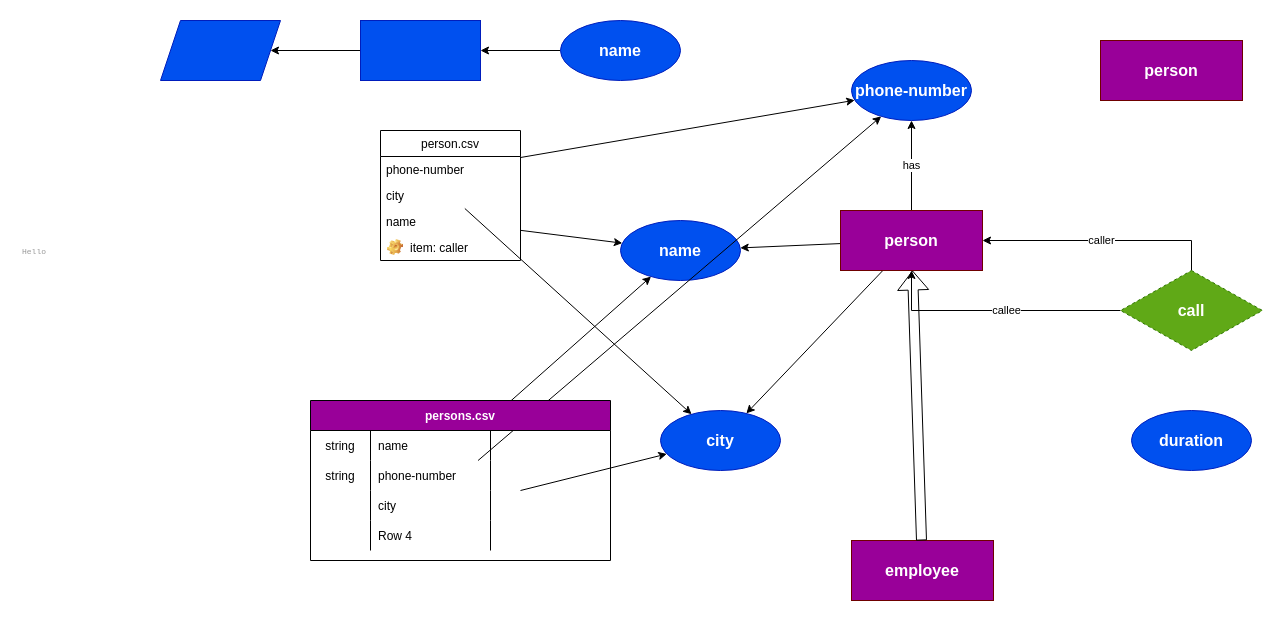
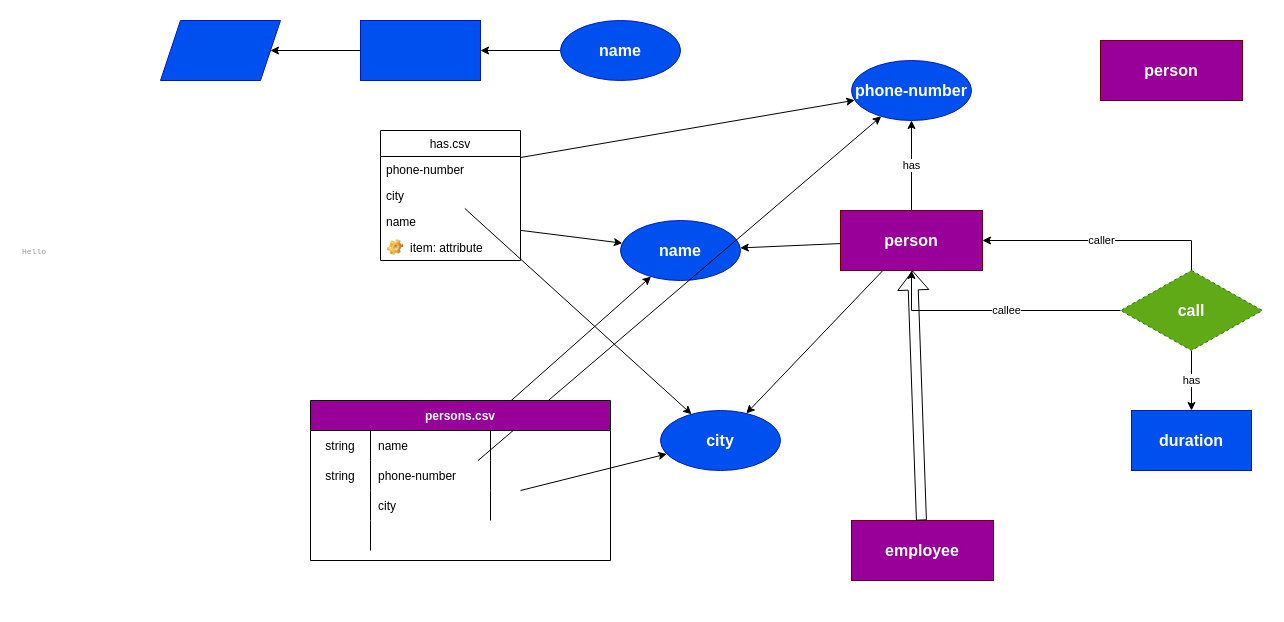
- <mxCell id="18" value="person.csv" style="swimlane;fontStyle=0;childLayout=stackLayout;horizontal=1;startSize=26;fillColor=none;horizontalStack=0;resizeParent=1;resizeParentMax=0;resizeLast=0;collapsible=1;marginBottom=0;" parent="1" vertex="1"><mxGeometry x="380" y="130" width="140" height="130" as="geometry" /></mxCell>
+ <mxCell id="18" value="has.csv" style="swimlane;fontStyle=0;childLayout=stackLayout;horizontal=1;startSize=26;fillColor=none;horizontalStack=0;resizeParent=1;resizeParentMax=0;resizeLast=0;collapsible=1;marginBottom=0;" parent="1" vertex="1"><mxGeometry x="380" y="130" width="140" height="130" as="geometry" /></mxCell>
- <mxCell id="22" value="item: caller" style="label;fontStyle=0;strokeColor=none;fillColor=none;align=left;verticalAlign=top;overflow=hidden;spacingLeft=28;spacingRight=4;rotatable=0;points=[[0,0.5],[1,0.5]];portConstraint=eastwest;imageWidth=16;imageHeight=16;image=img/clipart/Gear_128x128.png" parent="18" vertex="1"><mxGeometry y="104" width="140" height="26" as="geometry" /></mxCell>
+ <mxCell id="22" value="item: attribute" style="label;fontStyle=0;strokeColor=none;fillColor=none;align=left;verticalAlign=top;overflow=hidden;spacingLeft=28;spacingRight=4;rotatable=0;points=[[0,0.5],[1,0.5]];portConstraint=eastwest;imageWidth=16;imageHeight=16;image=img/clipart/Gear_128x128.png" parent="18" vertex="1"><mxGeometry y="104" width="140" height="26" as="geometry" /></mxCell>
+ <mxCell id="6" value="has" style="rounded=0;orthogonalLoop=1;jettySize=auto;html=1;" parent="1" source="7" target="12" edge="1"><mxGeometry relative="1" as="geometry" /></mxCell>
- <mxCell id="12" value="duration" style="ellipse;whiteSpace=wrap;html=1;fillColor=#0050ef;fontColor=#ffffff;fontSize=16;strokeColor=#001DBC;fontStyle=1" parent="1" vertex="1"><mxGeometry x="1131" y="410" width="120" height="60" as="geometry" /></mxCell>
+ <mxCell id="12" value="duration" style="whiteSpace=wrap;html=1;fillColor=#0050ef;fontColor=#ffffff;fontSize=16;strokeColor=#001DBC;fontStyle=1;rounded=0;" parent="1" vertex="1"><mxGeometry x="1131" y="410" width="120" height="60" as="geometry" /></mxCell>
- <mxCell id="41" value="Row 4" style="shape=partialRectangle;connectable=0;fillColor=none;top=0;left=0;bottom=0;right=0;align=left;spacingLeft=6;overflow=hidden;" parent="39" vertex="1"><mxGeometry x="60" width="120" height="30" as="geometry" /></mxCell>
- <mxCell id="46" value="employee" style="rectangle;whiteSpace=wrap;html=1;perimeter=rectanglePerimeter;fontSize=16;fontColor=#ffffff;strokeColor=#6F0000;fontStyle=1;fillColor=#990099;" parent="1" vertex="1"><mxGeometry x="851" y="540" width="142" height="60" as="geometry" /></mxCell>
+ <mxCell id="46" value="employee" style="rectangle;whiteSpace=wrap;html=1;perimeter=rectanglePerimeter;fontSize=16;fontColor=#ffffff;strokeColor=#6F0000;fontStyle=1;fillColor=#990099;" parent="1" vertex="1"><mxGeometry x="851" y="520" width="142" height="60" as="geometry" /></mxCell>
